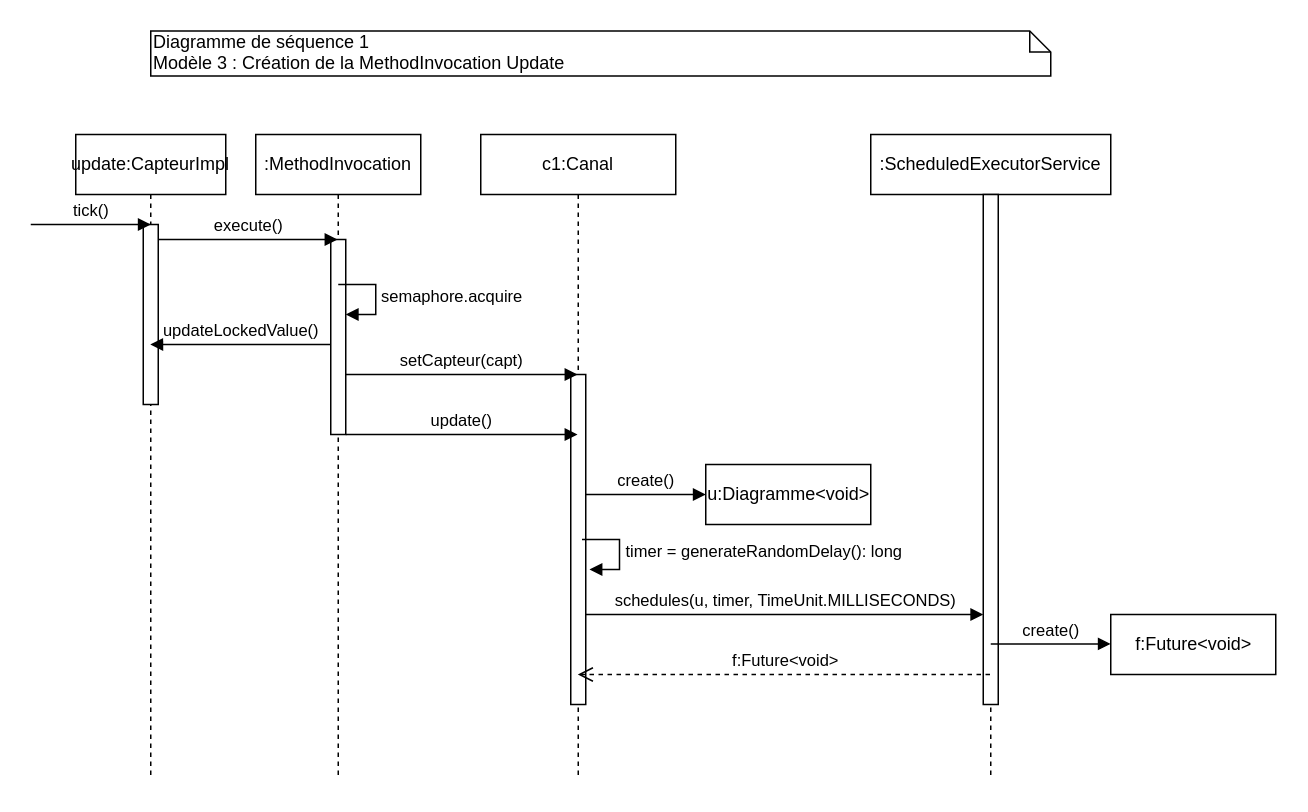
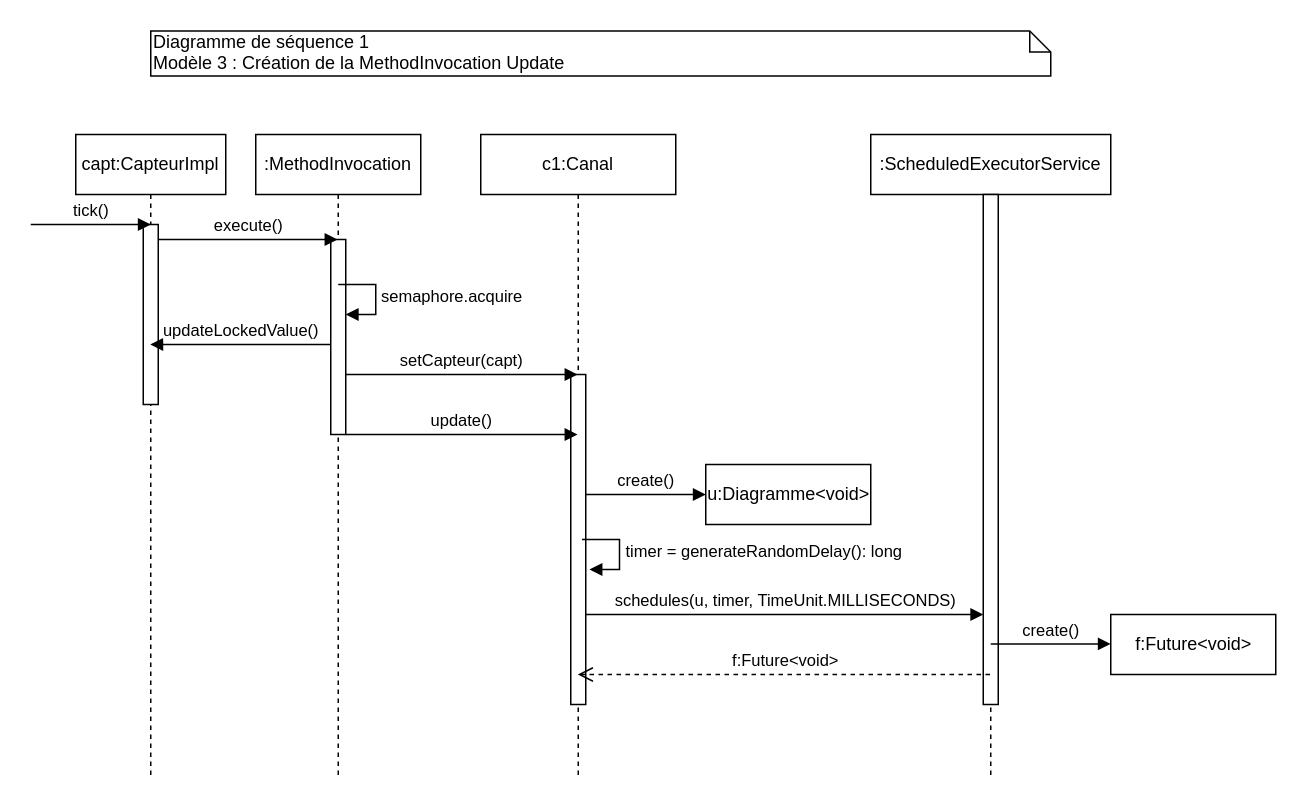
- <mxCell id="3" value="update:CapteurImpl" style="shape=umlLifeline;perimeter=lifelinePerimeter;whiteSpace=wrap;html=1;container=1;collapsible=0;recursiveResize=0;outlineConnect=0;" vertex="1" parent="1"><mxGeometry x="50" y="89" width="100" height="430" as="geometry" /></mxCell>
+ <mxCell id="3" value="capt:CapteurImpl" style="shape=umlLifeline;perimeter=lifelinePerimeter;whiteSpace=wrap;html=1;container=1;collapsible=0;recursiveResize=0;outlineConnect=0;" vertex="1" parent="1"><mxGeometry x="50" y="89" width="100" height="430" as="geometry" /></mxCell>
